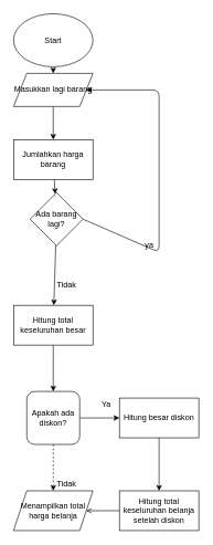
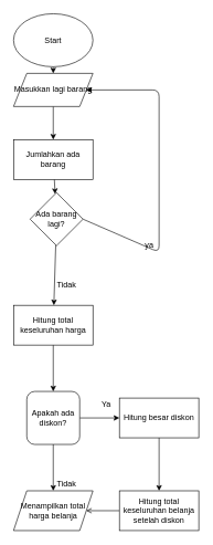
- <mxCell id="7" value="Jumlahkan harga barang" style="whiteSpace=wrap;html=1;" vertex="1" parent="1"><mxGeometry x="20" y="210" width="120" height="60" as="geometry" /></mxCell>
+ <mxCell id="7" value="Jumlahkan ada barang" style="whiteSpace=wrap;html=1;" vertex="1" parent="1"><mxGeometry x="20" y="210" width="120" height="60" as="geometry" /></mxCell>
- <mxCell id="13" value="Hitung total keseluruhan besar" style="whiteSpace=wrap;html=1;" vertex="1" parent="1"><mxGeometry x="20" y="460" width="120" height="60" as="geometry" /></mxCell>
+ <mxCell id="13" value="Hitung total keseluruhan harga" style="whiteSpace=wrap;html=1;" vertex="1" parent="1"><mxGeometry x="20" y="460" width="120" height="60" as="geometry" /></mxCell>
- <mxCell id="16" value="" style="edgeStyle=none;html=1;dashed=1;" edge="1" parent="1" source="17" target="21"><mxGeometry relative="1" as="geometry" /></mxCell>
+ <mxCell id="16" value="" style="edgeStyle=none;html=1;" edge="1" parent="1" source="17" target="21"><mxGeometry relative="1" as="geometry" /></mxCell>
